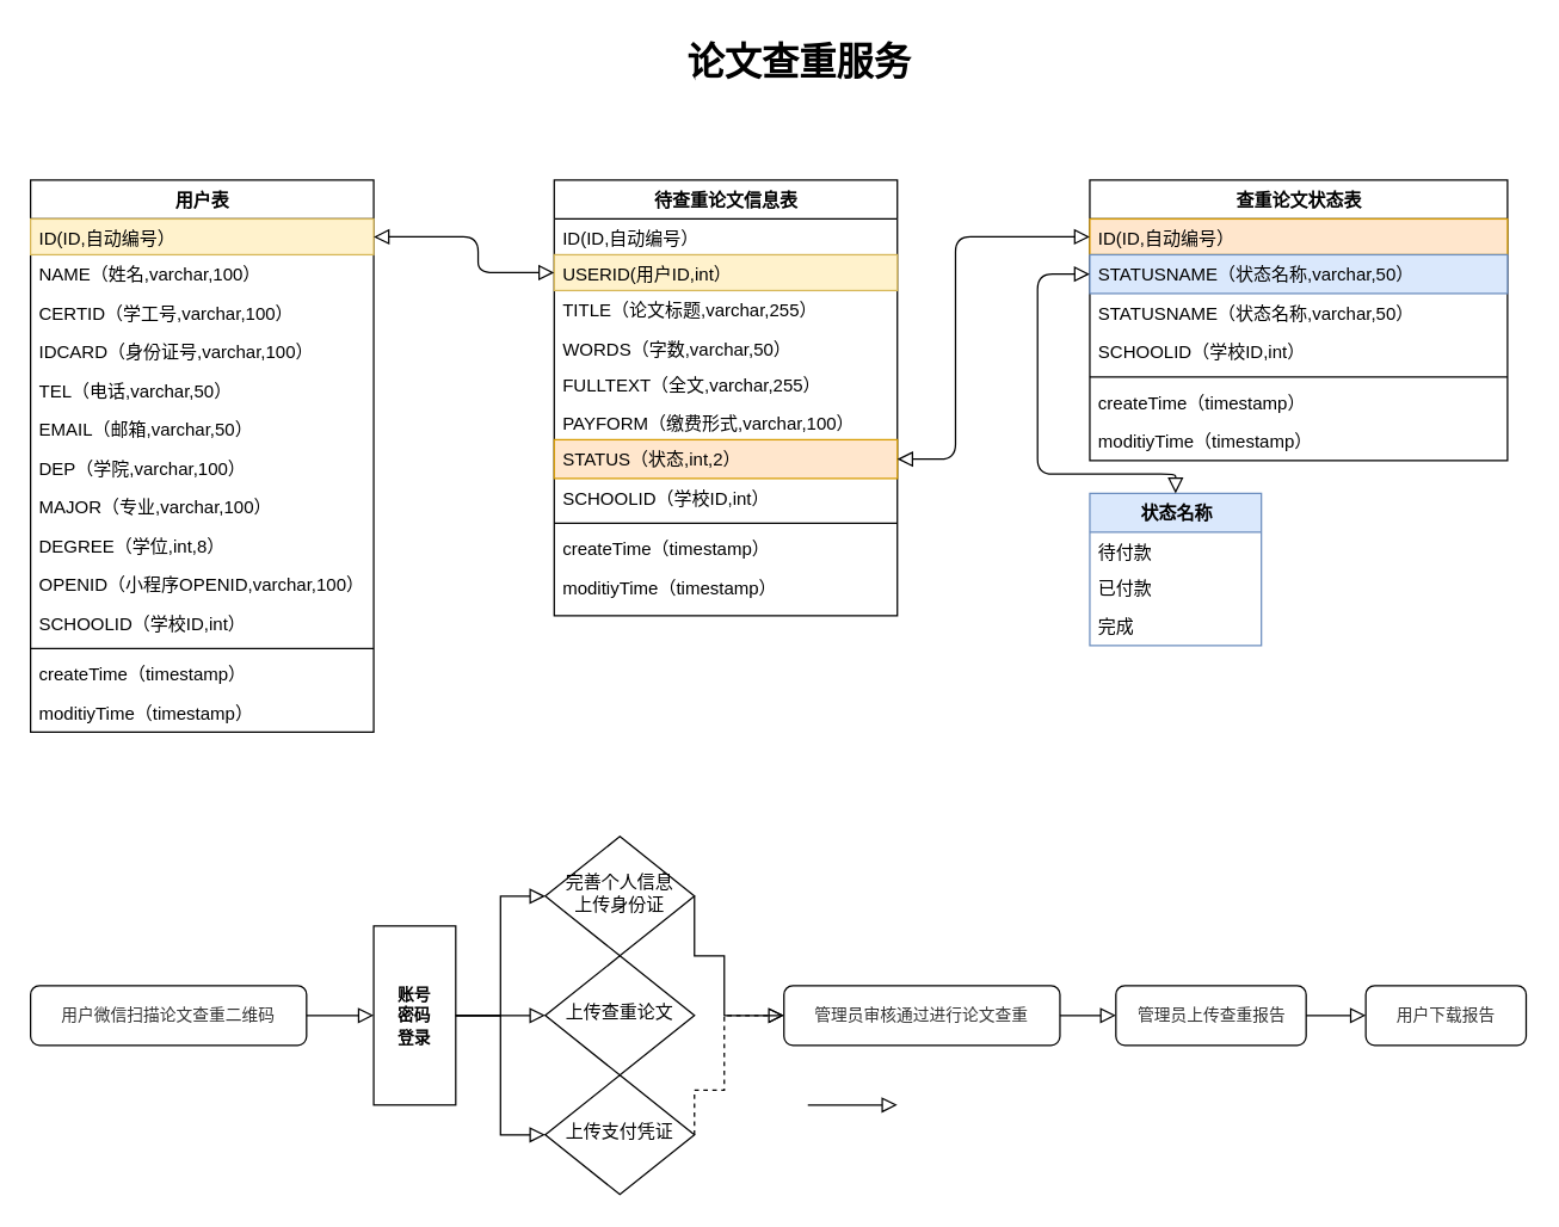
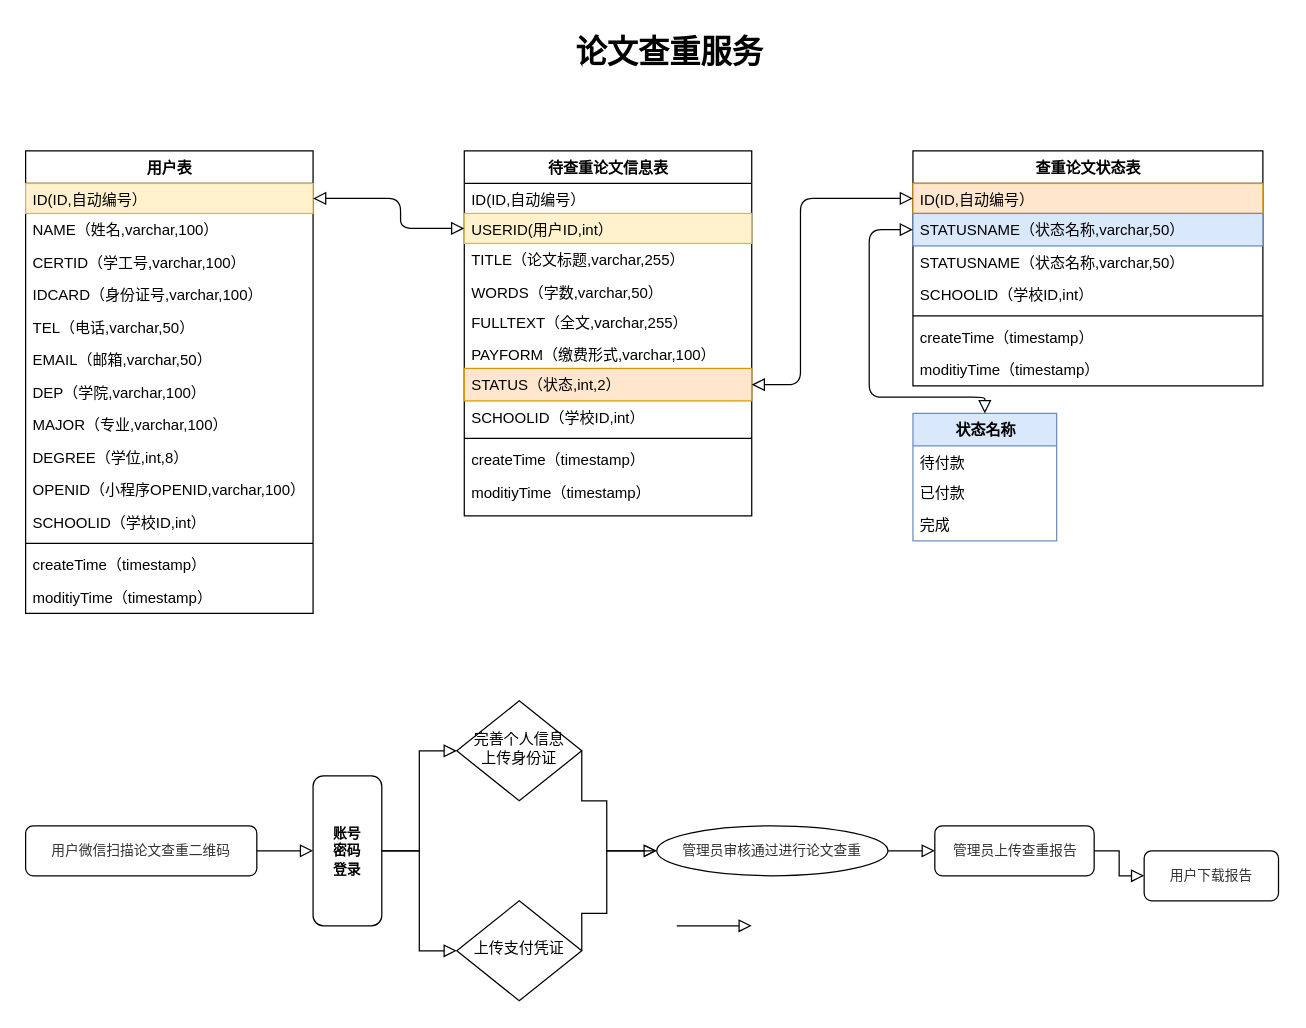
- <mxCell id="48" value="&lt;span style=&quot;font-size: 11px ; font-weight: 700&quot;&gt;账号&lt;br&gt;密码&lt;br&gt;登录&lt;/span&gt;" style="whiteSpace=wrap;html=1;fontSize=12;glass=0;strokeWidth=1;shadow=0;rounded=0;" vertex="1" parent="1"><mxGeometry x="250" y="620" width="55" height="120" as="geometry" /></mxCell>
+ <mxCell id="48" value="&lt;span style=&quot;font-size: 11px ; font-weight: 700&quot;&gt;账号&lt;br&gt;密码&lt;br&gt;登录&lt;/span&gt;" style="rounded=1;whiteSpace=wrap;html=1;fontSize=12;glass=0;strokeWidth=1;shadow=0;" vertex="1" parent="1"><mxGeometry x="250" y="620" width="55" height="120" as="geometry" /></mxCell>
- <mxCell id="60" value="" style="edgeStyle=orthogonalEdgeStyle;rounded=0;html=1;jettySize=auto;orthogonalLoop=1;fontSize=11;endArrow=block;endFill=0;endSize=8;strokeWidth=1;shadow=0;labelBackgroundColor=none;fontStyle=1;exitX=1;exitY=0.5;exitDx=0;exitDy=0;entryX=0;entryY=0.5;entryDx=0;entryDy=0;" edge="1" parent="1" source="48" target="59"><mxGeometry y="10" relative="1" as="geometry"><mxPoint as="offset" /><mxPoint x="315" y="690" as="sourcePoint" /><mxPoint x="375" y="770" as="targetPoint" /><Array as="points"><mxPoint x="325" y="680" /><mxPoint x="325" y="680" /></Array></mxGeometry></mxCell>
- <mxCell id="59" value="上传查重论文" style="rhombus;whiteSpace=wrap;html=1;shadow=0;fontFamily=Helvetica;fontSize=12;align=center;strokeWidth=1;spacing=6;spacingTop=-4;" vertex="1" parent="1"><mxGeometry x="365" y="640" width="100" height="80" as="geometry" /></mxCell>
- <mxCell id="54" value="&lt;span style=&quot;color: rgb(51 , 51 , 51) ; font-size: 11px ; background-color: rgb(255 , 255 , 255)&quot;&gt;管理员审核通过进行论文查重&lt;/span&gt;" style="rounded=1;whiteSpace=wrap;html=1;fontSize=11;glass=0;strokeWidth=1;shadow=0;" vertex="1" parent="1"><mxGeometry x="525" y="660" width="185" height="40" as="geometry" /></mxCell>
+ <mxCell id="54" value="&lt;span style=&quot;color: rgb(51 , 51 , 51) ; font-size: 11px ; background-color: rgb(255 , 255 , 255)&quot;&gt;管理员审核通过进行论文查重&lt;/span&gt;" style="ellipse;whiteSpace=wrap;html=1;fontSize=11;glass=0;strokeWidth=1;shadow=0;" vertex="1" parent="1"><mxGeometry x="525" y="660" width="185" height="40" as="geometry" /></mxCell>
- <mxCell id="57" value="&lt;span style=&quot;color: rgb(51 , 51 , 51) ; font-size: 11px ; background-color: rgb(255 , 255 , 255)&quot;&gt;用户下载报告&lt;/span&gt;" style="rounded=1;whiteSpace=wrap;html=1;fontSize=11;glass=0;strokeWidth=1;shadow=0;" vertex="1" parent="1"><mxGeometry x="915" y="660" width="107.5" height="40" as="geometry" /></mxCell>
+ <mxCell id="57" value="&lt;span style=&quot;color: rgb(51 , 51 , 51) ; font-size: 11px ; background-color: rgb(255 , 255 , 255)&quot;&gt;用户下载报告&lt;/span&gt;" style="rounded=1;whiteSpace=wrap;html=1;fontSize=11;glass=0;strokeWidth=1;shadow=0;" vertex="1" parent="1"><mxGeometry x="915" y="680" width="107.5" height="40" as="geometry" /></mxCell>
- <mxCell id="53" value="" style="edgeStyle=orthogonalEdgeStyle;rounded=0;html=1;jettySize=auto;orthogonalLoop=1;fontSize=11;endArrow=block;endFill=0;endSize=8;strokeWidth=1;shadow=0;labelBackgroundColor=none;fontStyle=1;exitX=1;exitY=0.5;exitDx=0;exitDy=0;entryX=0;entryY=0.5;entryDx=0;entryDy=0;dashed=1;" edge="1" parent="1" source="49" target="54"><mxGeometry y="10" relative="1" as="geometry"><mxPoint as="offset" /><mxPoint x="455" y="730" as="sourcePoint" /><mxPoint x="505" y="690" as="targetPoint" /><Array as="points"><mxPoint x="485" y="730" /><mxPoint x="485" y="680" /></Array></mxGeometry></mxCell>
+ <mxCell id="53" value="" style="edgeStyle=orthogonalEdgeStyle;rounded=0;html=1;jettySize=auto;orthogonalLoop=1;fontSize=11;endArrow=block;endFill=0;endSize=8;strokeWidth=1;shadow=0;labelBackgroundColor=none;fontStyle=1;exitX=1;exitY=0.5;exitDx=0;exitDy=0;entryX=0;entryY=0.5;entryDx=0;entryDy=0;" edge="1" parent="1" source="49" target="54"><mxGeometry y="10" relative="1" as="geometry"><mxPoint as="offset" /><mxPoint x="455" y="730" as="sourcePoint" /><mxPoint x="505" y="690" as="targetPoint" /><Array as="points"><mxPoint x="485" y="730" /><mxPoint x="485" y="680" /></Array></mxGeometry></mxCell>
